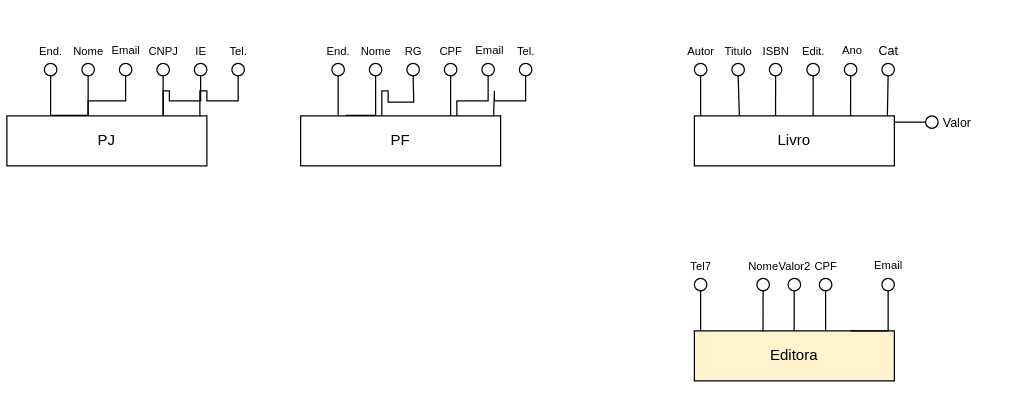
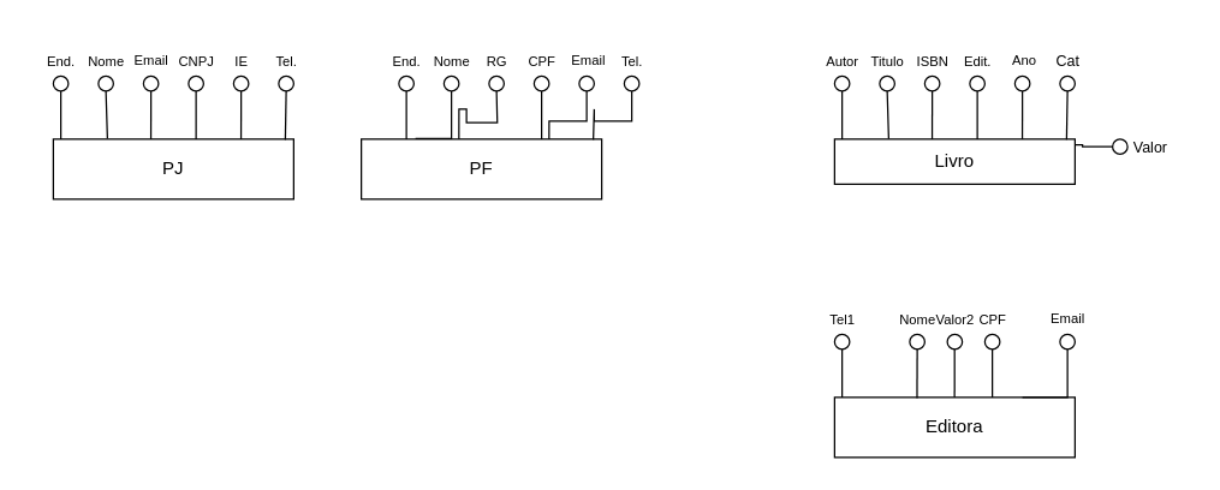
- <mxCell id="2" value="PJ" style="rounded=0;whiteSpace=wrap;html=1;" parent="1" vertex="1"><mxGeometry x="5" y="92" width="160" height="40" as="geometry" /></mxCell>
+ <mxCell id="2" value="PJ" style="rounded=0;whiteSpace=wrap;html=1;" parent="1" vertex="1"><mxGeometry x="35" y="92" width="160" height="40" as="geometry" /></mxCell>
- <mxCell id="40" value="Livro" style="rounded=0;whiteSpace=wrap;html=1;" vertex="1" parent="1"><mxGeometry x="555" y="92" width="160" height="40" as="geometry" /></mxCell>
+ <mxCell id="40" value="Livro" style="rounded=0;whiteSpace=wrap;html=1;" vertex="1" parent="1"><mxGeometry x="555" y="92" width="160" height="30" as="geometry" /></mxCell>
- <mxCell id="73" value="&lt;font style=&quot;font-size: 9px;&quot;&gt;Tel7&lt;/font&gt;" style="text;html=1;align=center;verticalAlign=middle;resizable=0;points=[];autosize=1;strokeColor=none;fillColor=none;" vertex="1" parent="1"><mxGeometry x="540" y="197" width="40" height="30" as="geometry" /></mxCell>
+ <mxCell id="73" value="&lt;font style=&quot;font-size: 9px;&quot;&gt;Tel1&lt;/font&gt;" style="text;html=1;align=center;verticalAlign=middle;resizable=0;points=[];autosize=1;strokeColor=none;fillColor=none;" vertex="1" parent="1"><mxGeometry x="540" y="197" width="40" height="30" as="geometry" /></mxCell>
- <mxCell id="62" value="Editora" style="rounded=0;whiteSpace=wrap;html=1;fillColor=#fff2cc;" vertex="1" parent="1"><mxGeometry x="555" y="264" width="160" height="40" as="geometry" /></mxCell>
+ <mxCell id="62" value="Editora" style="rounded=0;whiteSpace=wrap;html=1;" vertex="1" parent="1"><mxGeometry x="555" y="264" width="160" height="40" as="geometry" /></mxCell>
